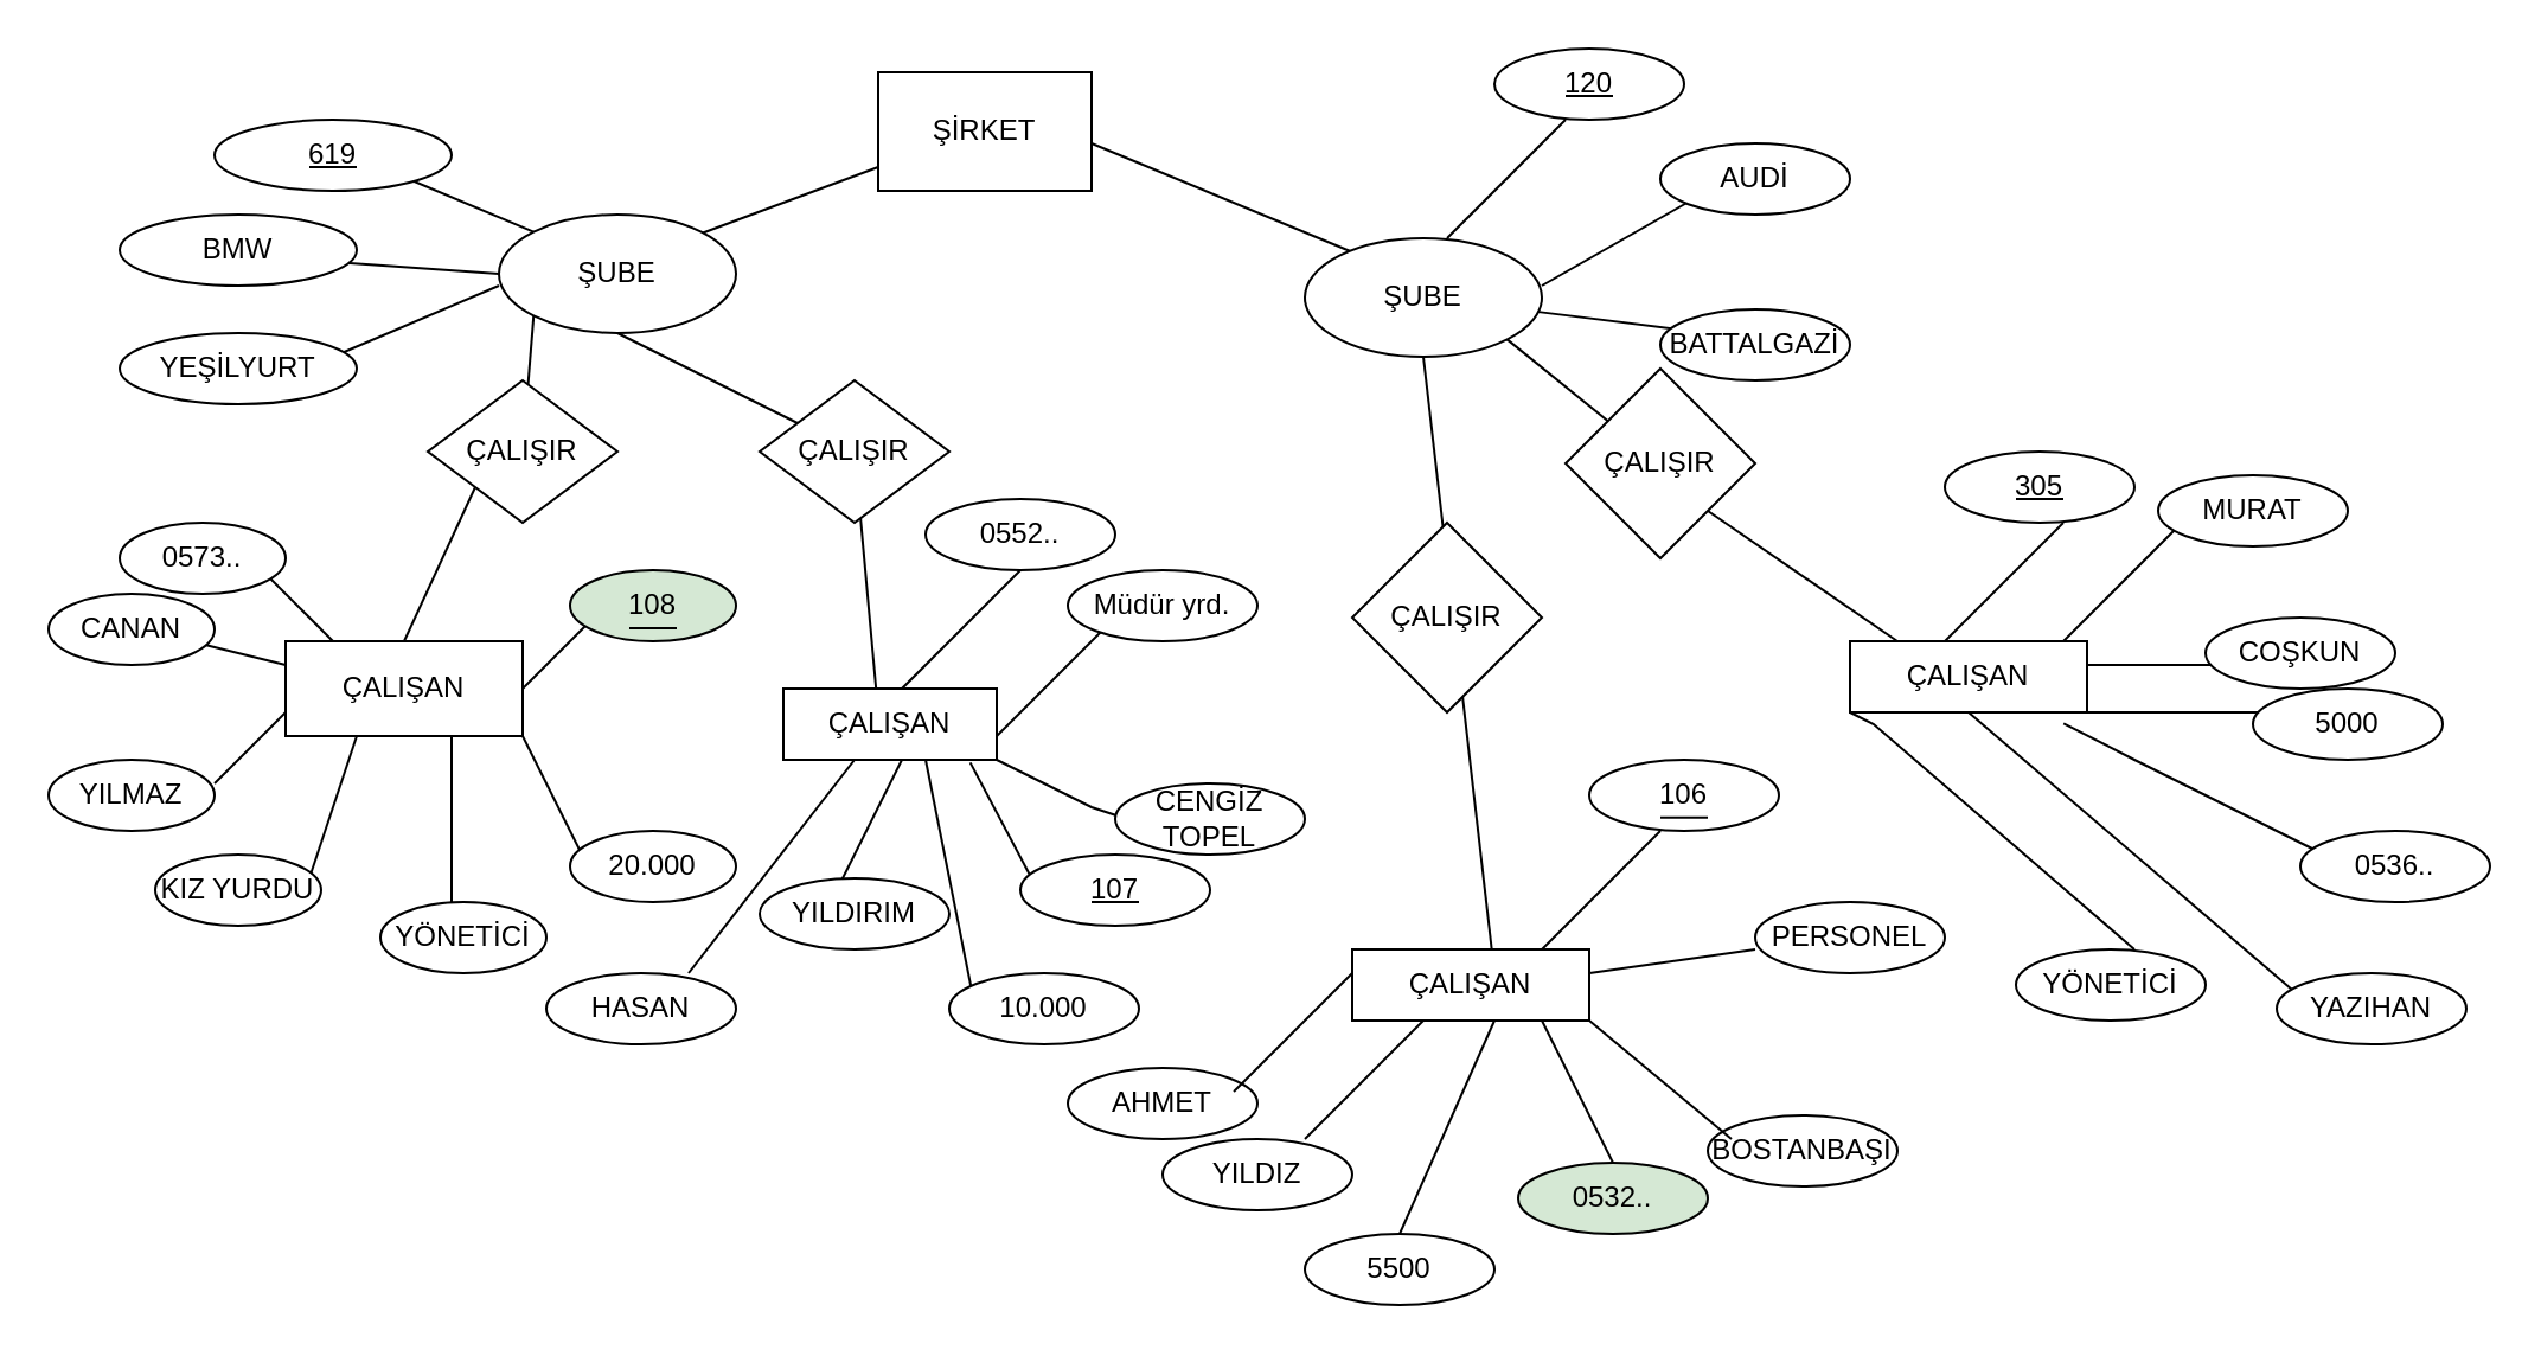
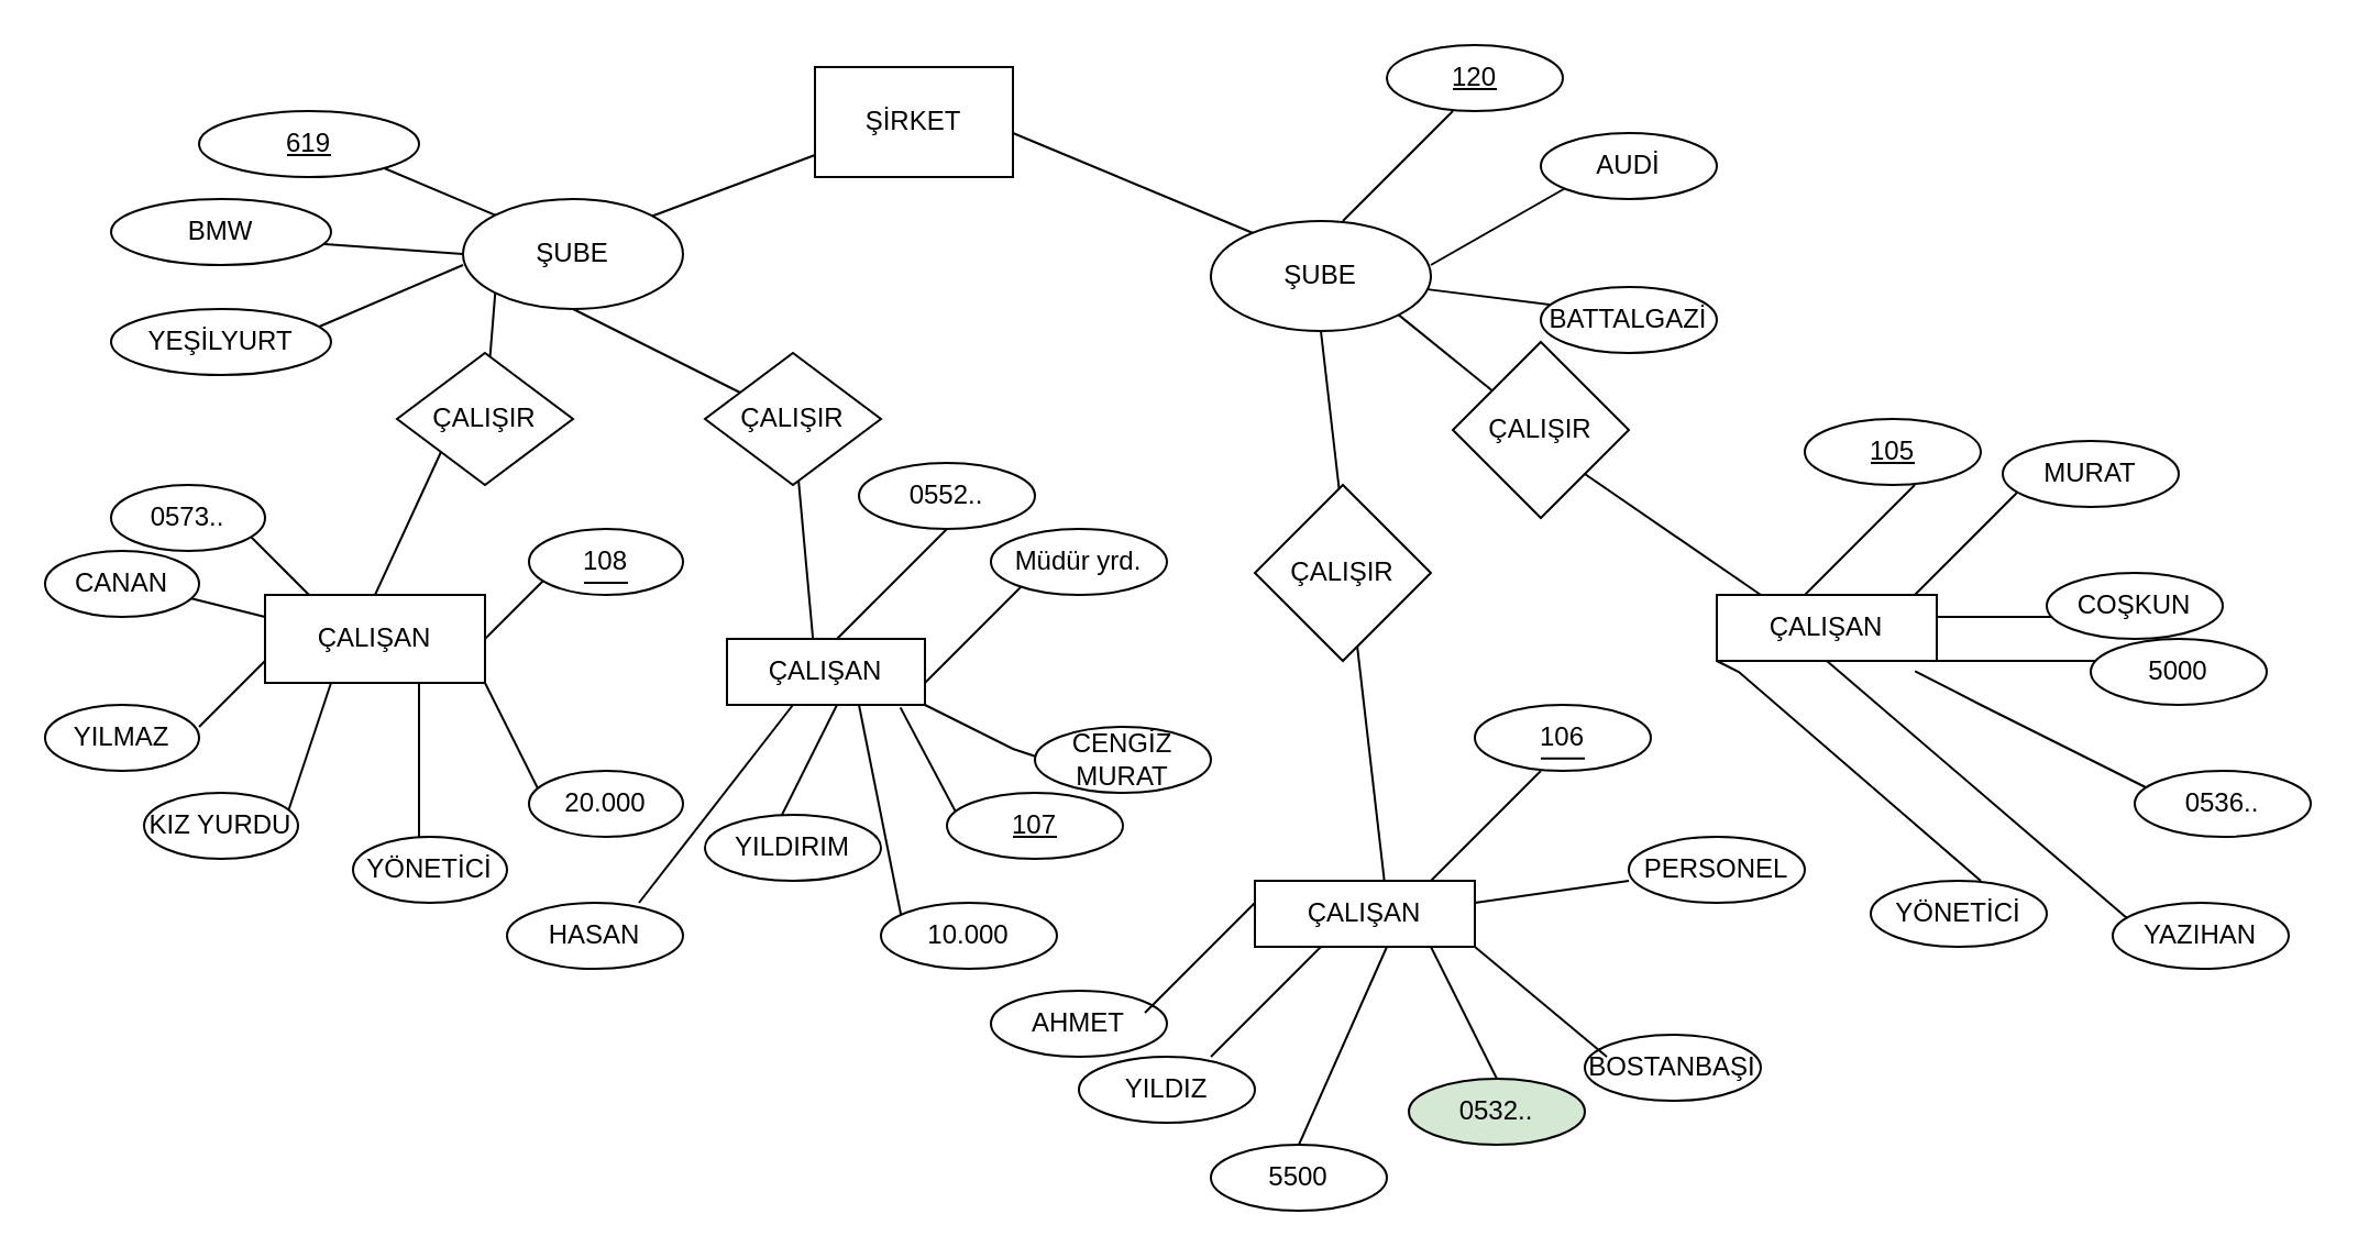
- <mxCell id="94" value="305" style="ellipse;whiteSpace=wrap;html=1;" vertex="1" parent="1"><mxGeometry x="820" y="190" width="80" height="30" as="geometry" /></mxCell>
+ <mxCell id="94" value="105" style="ellipse;whiteSpace=wrap;html=1;" vertex="1" parent="1"><mxGeometry x="820" y="190" width="80" height="30" as="geometry" /></mxCell>
- <mxCell id="34" value="108" style="ellipse;whiteSpace=wrap;html=1;fillColor=#d5e8d4;" vertex="1" parent="1"><mxGeometry x="240" y="240" width="70" height="30" as="geometry" /></mxCell>
+ <mxCell id="34" value="108" style="ellipse;whiteSpace=wrap;html=1;" vertex="1" parent="1"><mxGeometry x="240" y="240" width="70" height="30" as="geometry" /></mxCell>
- <mxCell id="48" value="CENGİZ TOPEL" style="ellipse;whiteSpace=wrap;html=1;" vertex="1" parent="1"><mxGeometry x="470" y="330" width="80" height="30" as="geometry" /></mxCell>
+ <mxCell id="48" value="CENGİZ MURAT" style="ellipse;whiteSpace=wrap;html=1;" vertex="1" parent="1"><mxGeometry x="470" y="330" width="80" height="30" as="geometry" /></mxCell>
